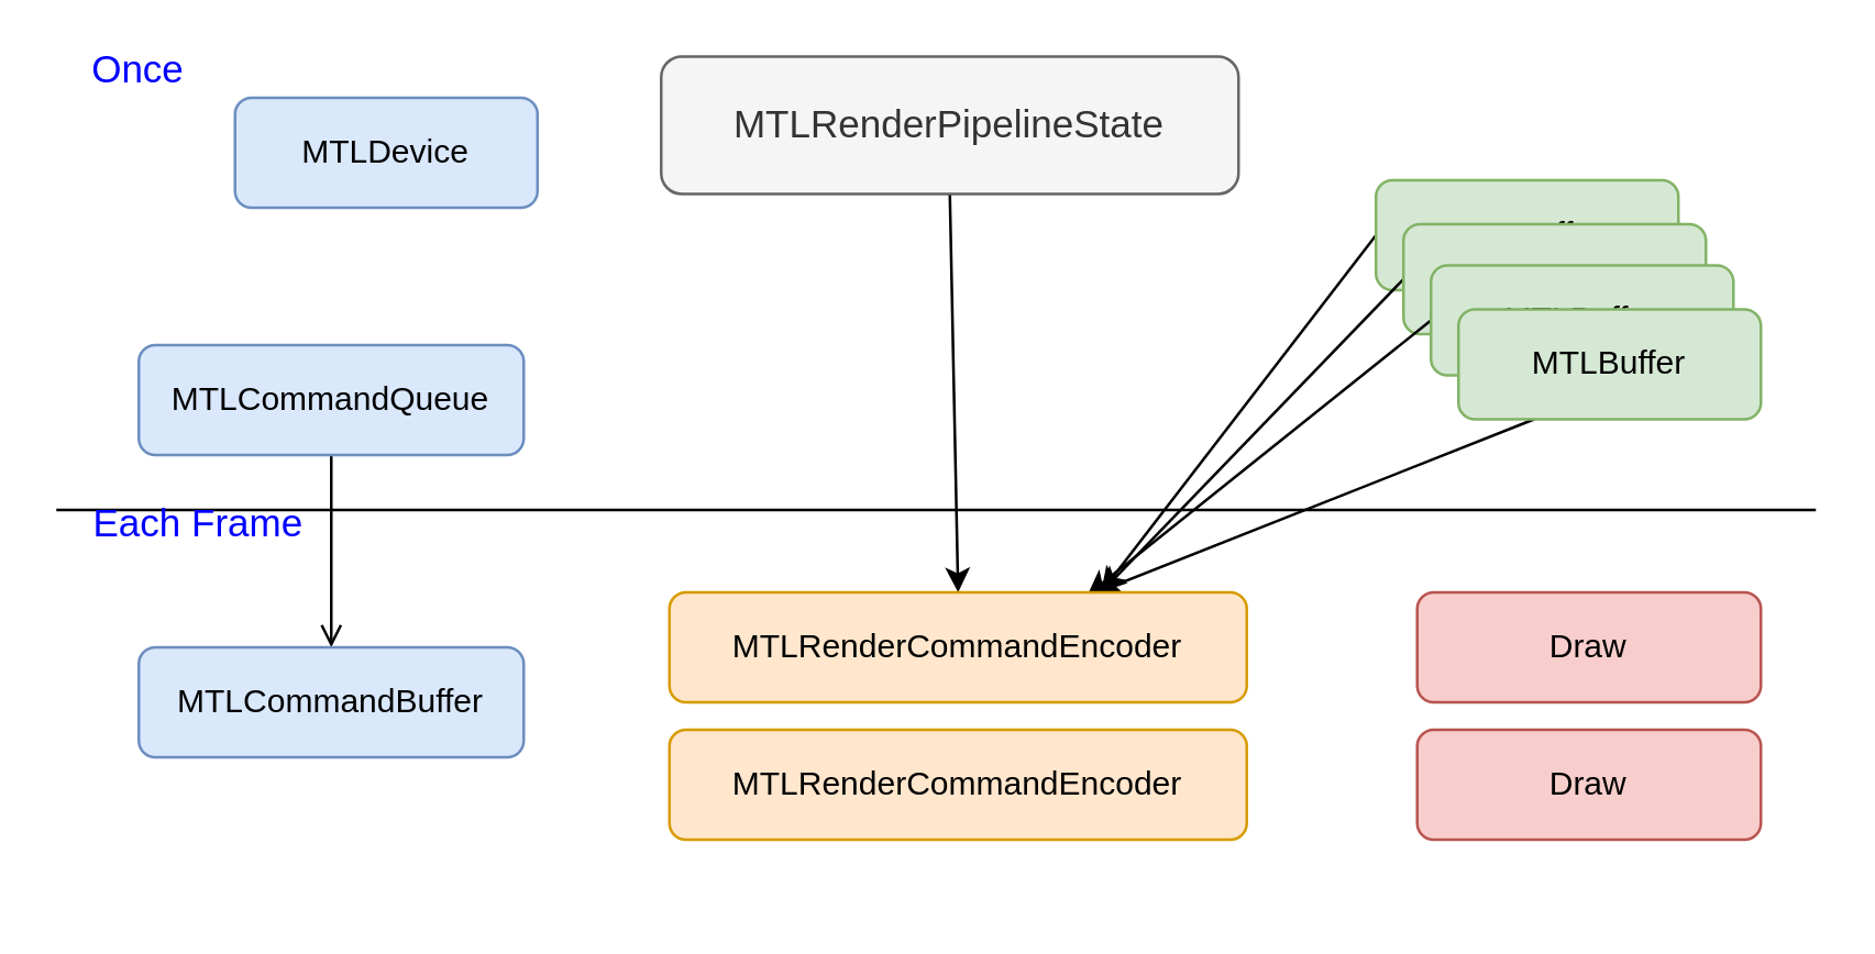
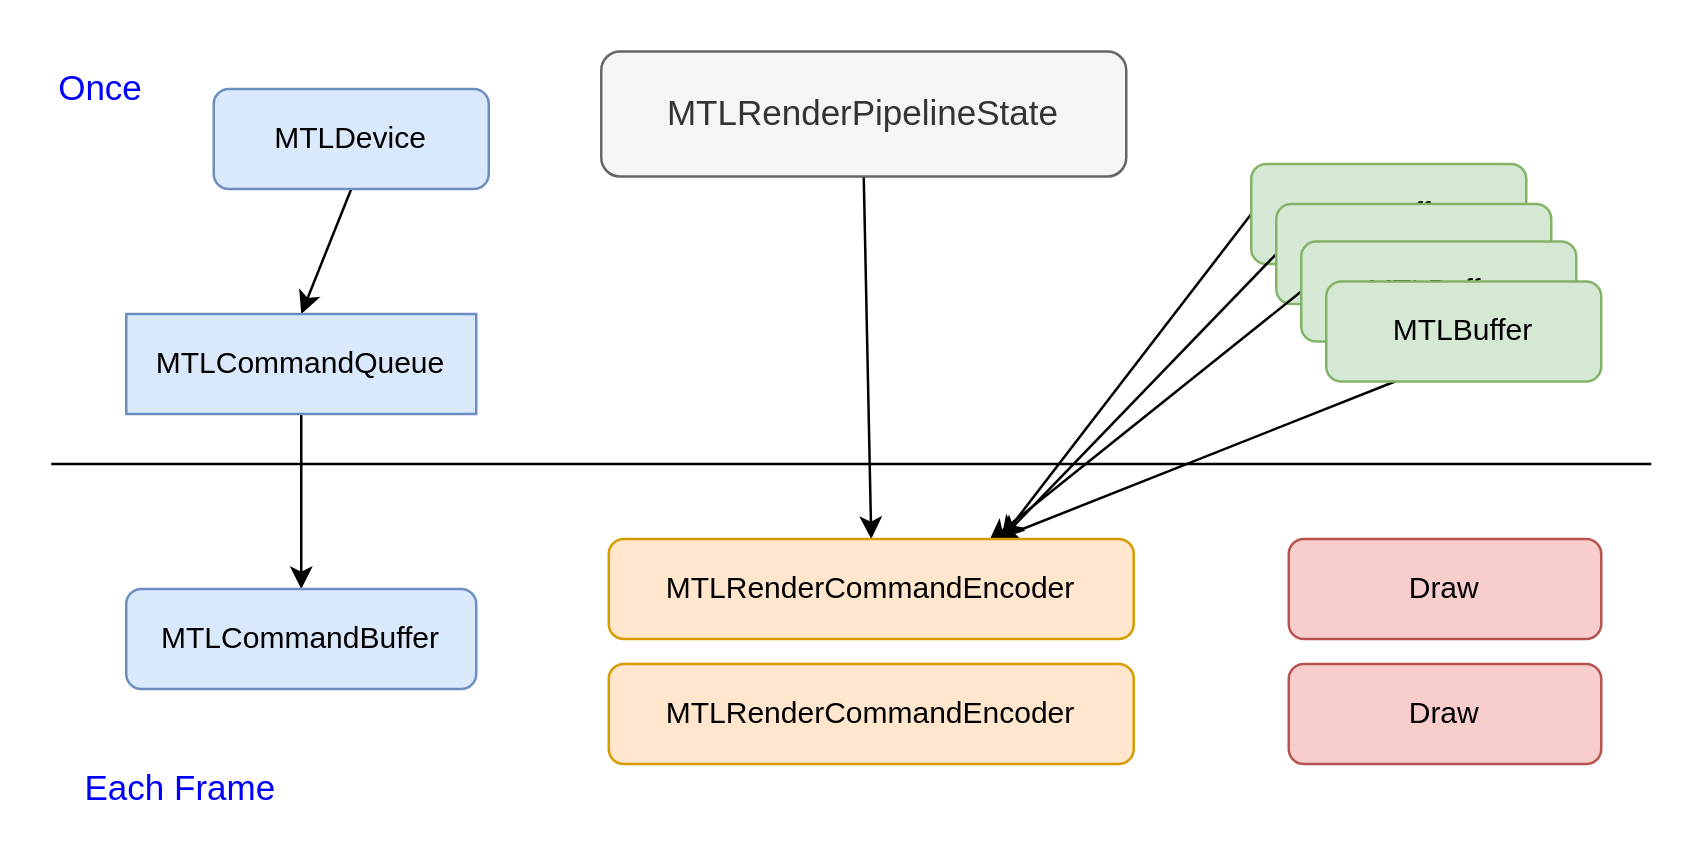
- <mxCell id="7" value="Once" style="text;html=1;strokeColor=none;fillColor=none;align=center;verticalAlign=middle;whiteSpace=wrap;rounded=0;fontColor=#0000FF;fontSize=14;" vertex="1" parent="1"><mxGeometry x="30" y="15" width="40" height="20" as="geometry" /></mxCell>
+ <mxCell id="7" value="Once" style="text;html=1;strokeColor=none;fillColor=none;align=center;verticalAlign=middle;whiteSpace=wrap;rounded=0;fontColor=#0000FF;fontSize=14;" vertex="1" parent="1"><mxGeometry x="20" y="25" width="40" height="20" as="geometry" /></mxCell>
+ <mxCell id="3" style="edgeStyle=none;rounded=0;orthogonalLoop=1;jettySize=auto;html=1;exitX=0.5;exitY=1;exitDx=0;exitDy=0;entryX=0.5;entryY=0;entryDx=0;entryDy=0;fontSize=14;fontColor=#0000FF;" edge="1" parent="1" source="4" target="6"><mxGeometry relative="1" as="geometry" /></mxCell>
- <mxCell id="6" value="MTLCommandQueue" style="rounded=1;whiteSpace=wrap;html=1;fillColor=#dae8fc;strokeColor=#6c8ebf;" vertex="1" parent="1"><mxGeometry x="50" y="125" width="140" height="40" as="geometry" /></mxCell>
+ <mxCell id="6" value="MTLCommandQueue" style="whiteSpace=wrap;html=1;fillColor=#dae8fc;strokeColor=#6c8ebf;rounded=0;" vertex="1" parent="1"><mxGeometry x="50" y="125" width="140" height="40" as="geometry" /></mxCell>
- <mxCell id="19" value="&amp;nbsp;Each Frame" style="text;html=1;strokeColor=none;fillColor=none;align=center;verticalAlign=middle;whiteSpace=wrap;rounded=0;fontColor=#0000FF;fontSize=14;" vertex="1" parent="1"><mxGeometry x="20" y="180" width="100" height="20" as="geometry" /></mxCell>
+ <mxCell id="19" value="&amp;nbsp;Each Frame" style="text;html=1;strokeColor=none;fillColor=none;align=center;verticalAlign=middle;whiteSpace=wrap;rounded=0;fontColor=#0000FF;fontSize=14;" vertex="1" parent="1"><mxGeometry x="20" y="305" width="100" height="20" as="geometry" /></mxCell>
- <mxCell id="5" style="edgeStyle=none;rounded=0;orthogonalLoop=1;jettySize=auto;html=1;exitX=0.5;exitY=1;exitDx=0;exitDy=0;fontSize=14;fontColor=#FFFFFF;endArrow=open;" edge="1" parent="1" source="6" target="18"><mxGeometry relative="1" as="geometry" /></mxCell>
+ <mxCell id="5" style="edgeStyle=none;rounded=0;orthogonalLoop=1;jettySize=auto;html=1;exitX=0.5;exitY=1;exitDx=0;exitDy=0;fontSize=14;fontColor=#FFFFFF;" edge="1" parent="1" source="6" target="18"><mxGeometry relative="1" as="geometry" /></mxCell>
